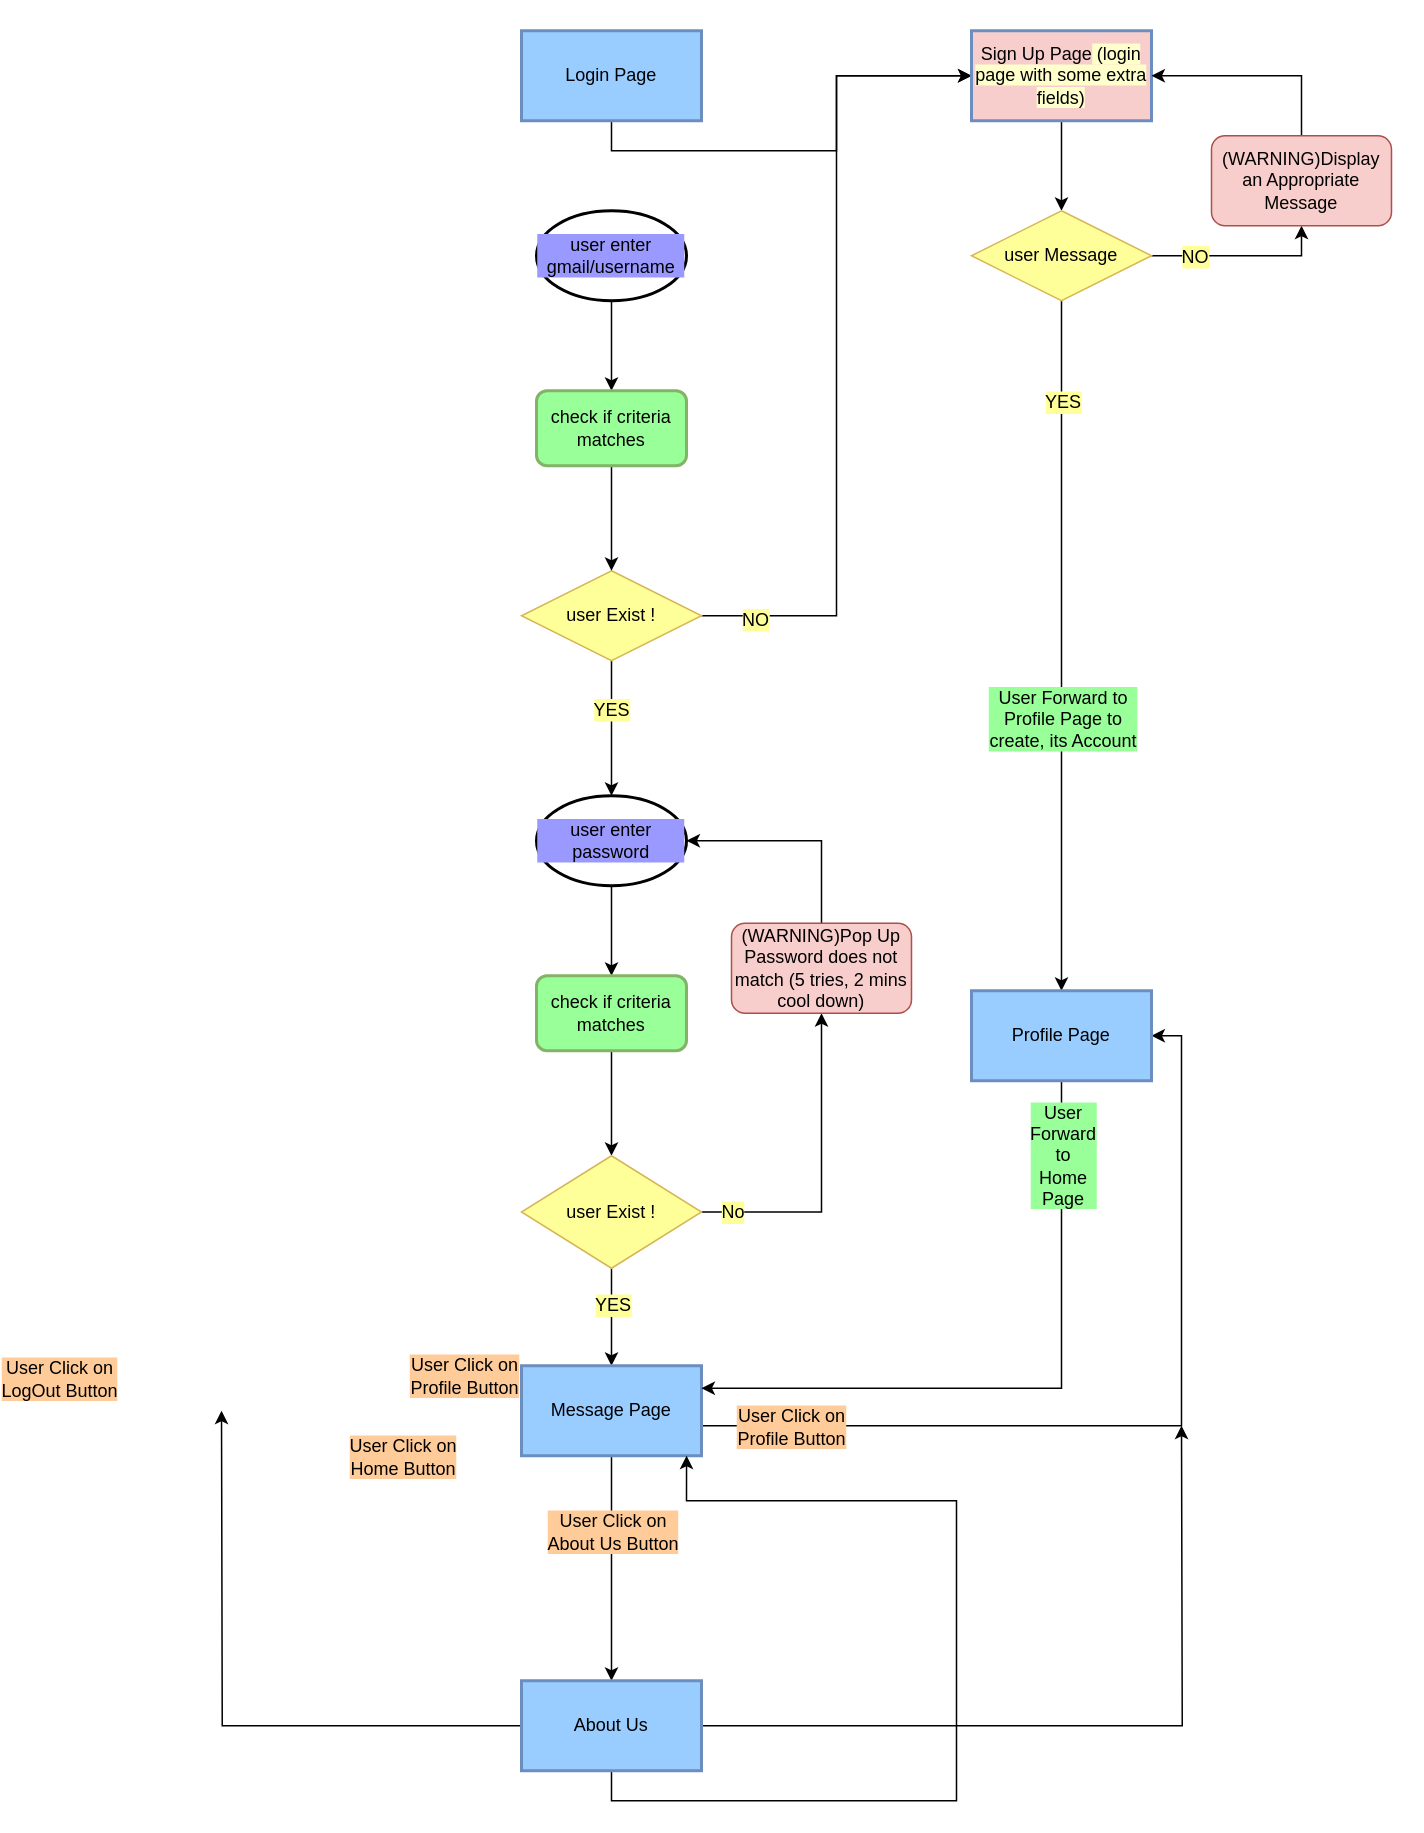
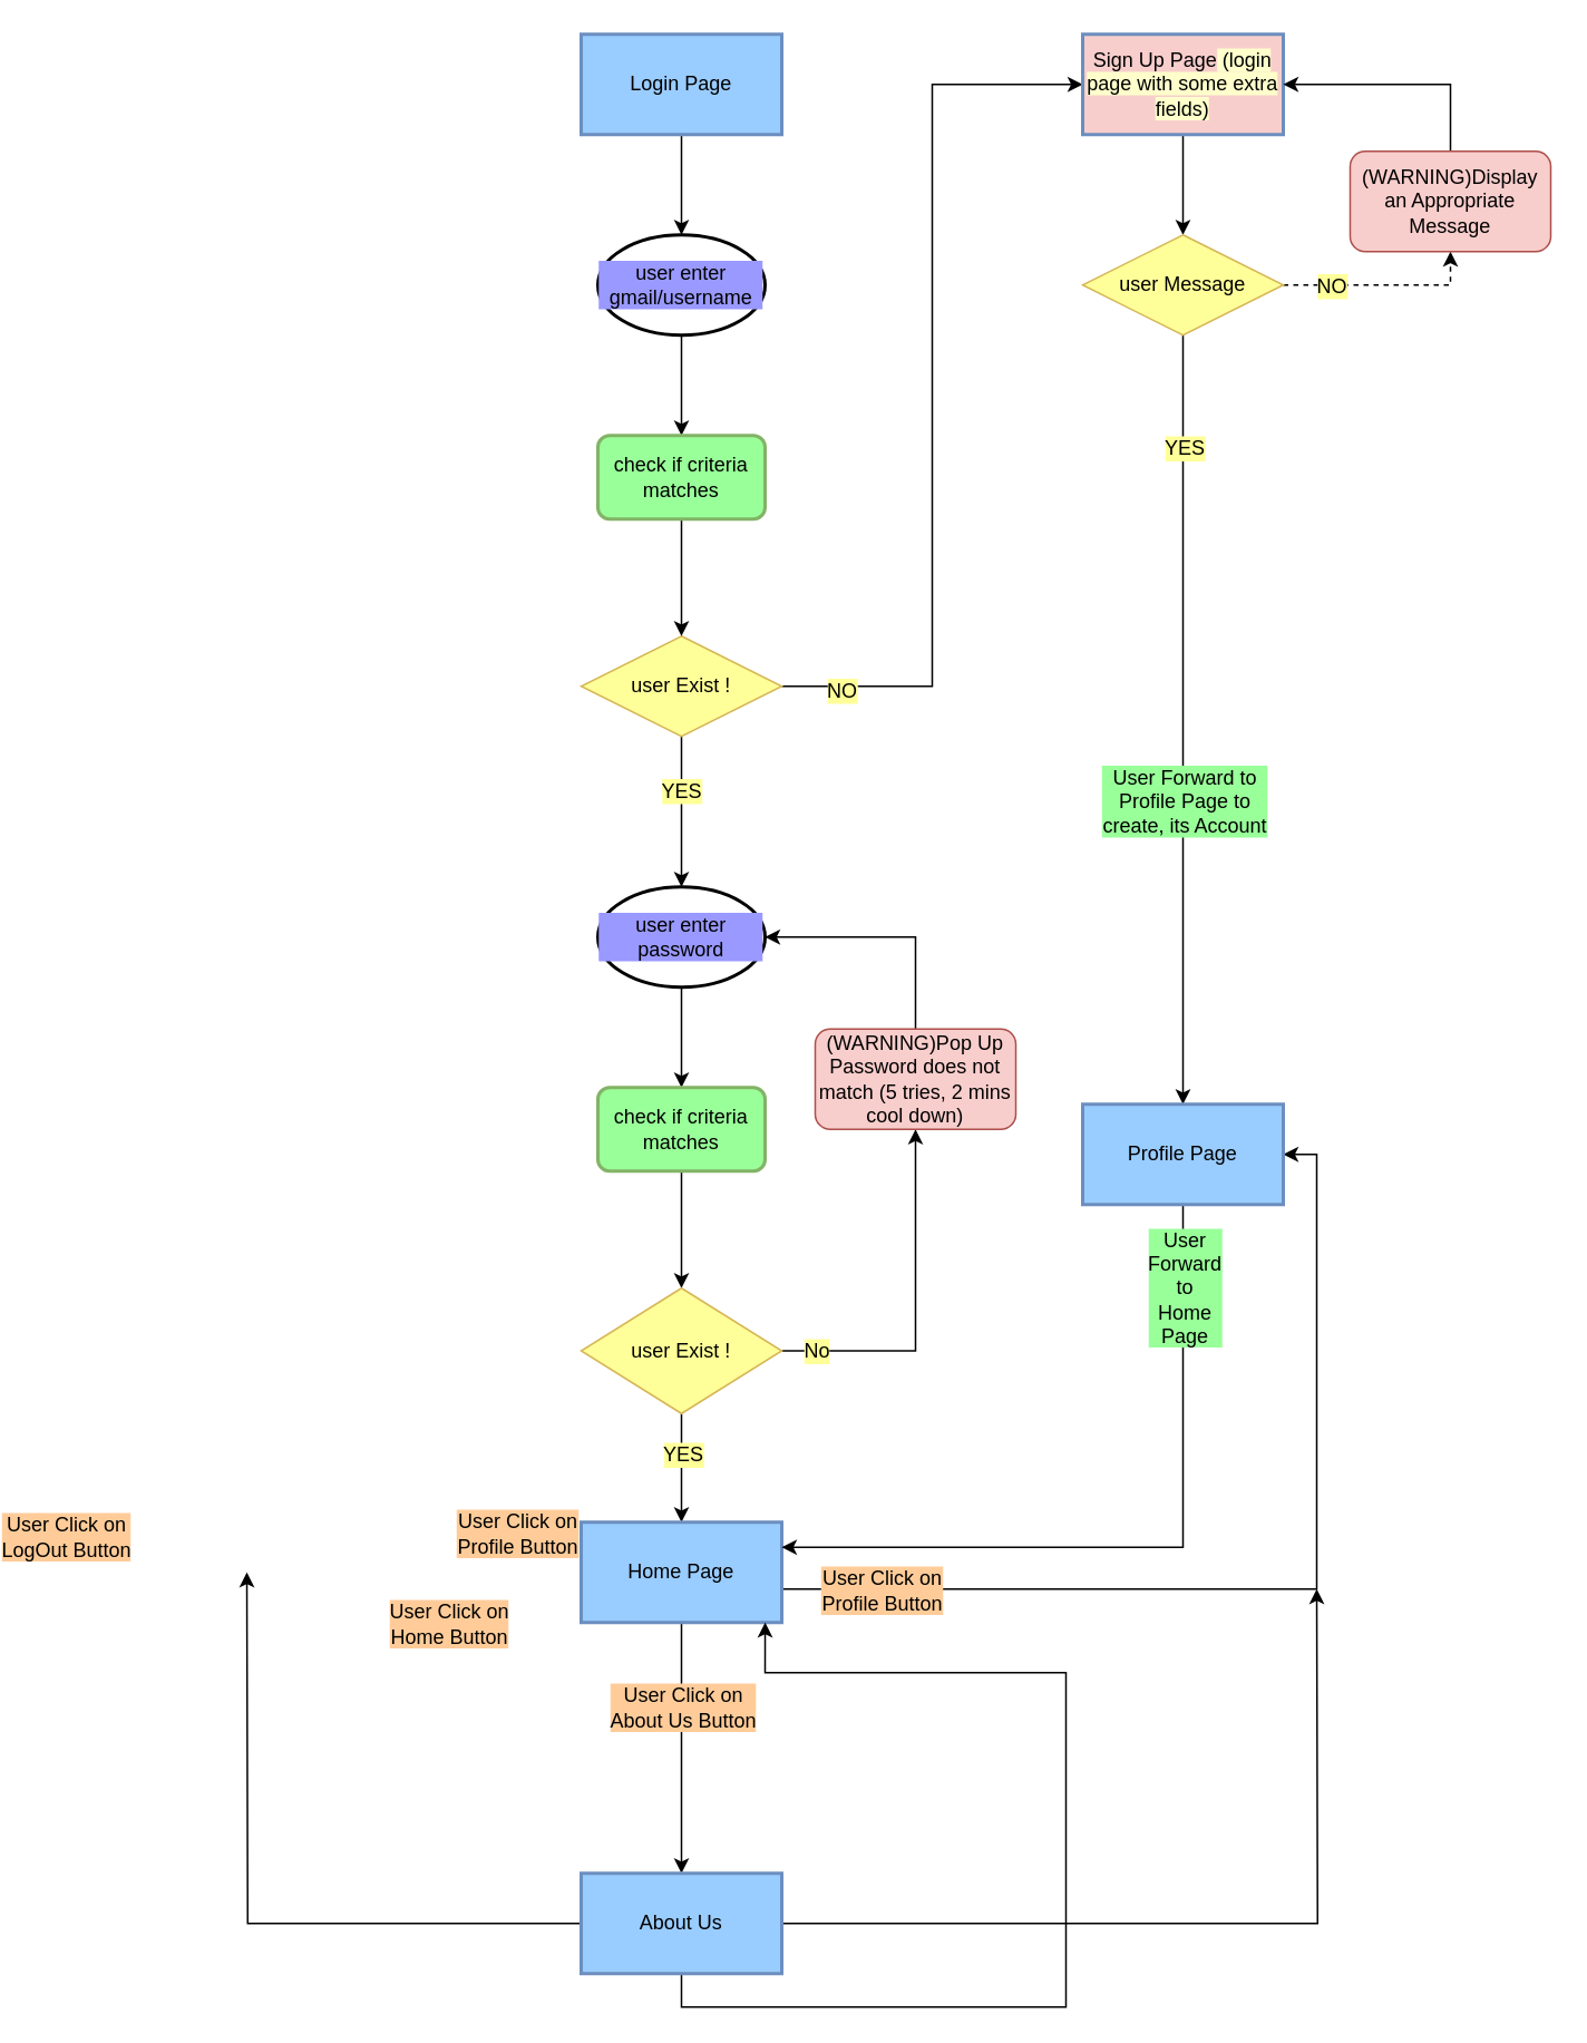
- <mxCell id="28" style="edgeStyle=orthogonalEdgeStyle;rounded=0;orthogonalLoop=1;jettySize=auto;html=1;exitX=0.5;exitY=1;exitDx=0;exitDy=0;" edge="1" parent="1" source="29" target="41"><mxGeometry relative="1" as="geometry" /></mxCell>
+ <mxCell id="28" style="edgeStyle=orthogonalEdgeStyle;rounded=0;orthogonalLoop=1;jettySize=auto;html=1;exitX=0.5;exitY=1;exitDx=0;exitDy=0;" edge="1" parent="1" source="29" target="15"><mxGeometry relative="1" as="geometry" /></mxCell>
- <mxCell id="42" style="edgeStyle=orthogonalEdgeStyle;rounded=0;orthogonalLoop=1;jettySize=auto;html=1;entryX=0.5;entryY=1;entryDx=0;entryDy=0;" edge="1" parent="1" source="44" target="46"><mxGeometry relative="1" as="geometry"><mxPoint x="710" y="150" as="targetPoint" /><Array as="points"><mxPoint x="740" y="170" /></Array></mxGeometry></mxCell>
+ <mxCell id="42" style="edgeStyle=orthogonalEdgeStyle;rounded=0;orthogonalLoop=1;jettySize=auto;html=1;entryX=0.5;entryY=1;entryDx=0;entryDy=0;dashed=1;" edge="1" parent="1" source="44" target="46"><mxGeometry relative="1" as="geometry"><mxPoint x="710" y="150" as="targetPoint" /><Array as="points"><mxPoint x="740" y="170" /></Array></mxGeometry></mxCell>
- <mxCell id="27" value="Message Page" style="rounded=0;whiteSpace=wrap;html=1;strokeWidth=2;fillColor=#99CCFF;strokeColor=#6C8EBF;" parent="1" vertex="1"><mxGeometry y="910" width="120" height="60" as="geometry" x="220" /></mxCell>
+ <mxCell id="27" value="Home Page" style="rounded=0;whiteSpace=wrap;html=1;strokeWidth=2;fillColor=#99CCFF;strokeColor=#6C8EBF;" parent="1" vertex="1"><mxGeometry y="910" width="120" height="60" as="geometry" x="220" /></mxCell>
